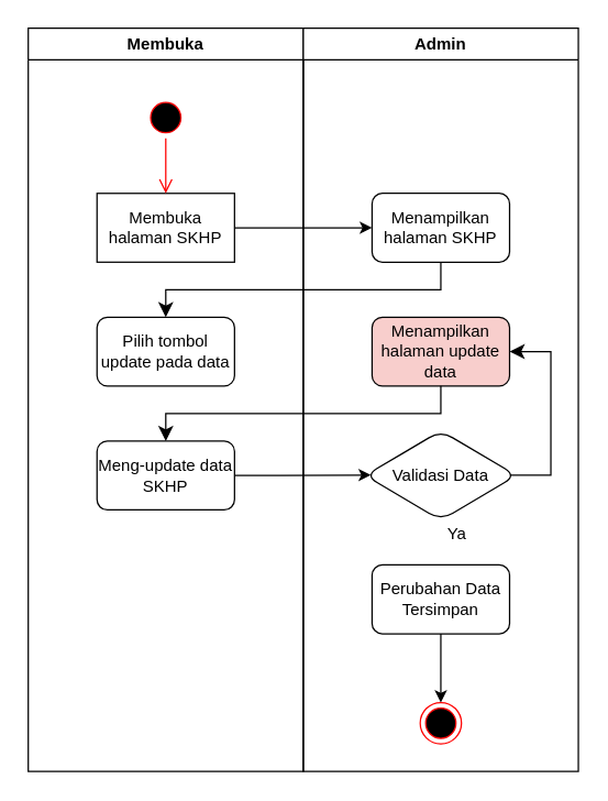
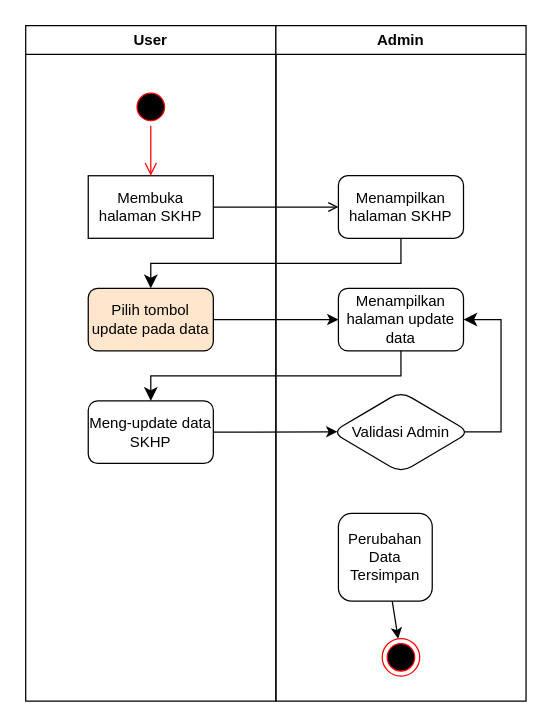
- <mxCell id="2" value="Membuka" style="swimlane;whiteSpace=wrap;html=1;" parent="1" vertex="1"><mxGeometry x="20" y="20" width="200" height="540" as="geometry" /></mxCell>
+ <mxCell id="2" value="User" style="swimlane;whiteSpace=wrap;html=1;" parent="1" vertex="1"><mxGeometry x="20" y="20" width="200" height="540" as="geometry" /></mxCell>
- <mxCell id="17" value="" style="edgeStyle=none;html=1;" parent="1" source="3" target="9" edge="1"><mxGeometry relative="1" as="geometry" /></mxCell>
+ <mxCell id="17" value="" style="edgeStyle=none;html=1;endArrow=open;" parent="1" source="3" target="9" edge="1"><mxGeometry relative="1" as="geometry" /></mxCell>
- <mxCell id="6" value="Pilih tombol update pada data" style="rounded=1;whiteSpace=wrap;html=1;" parent="2" vertex="1"><mxGeometry x="50" y="210" width="100" height="50" as="geometry" /></mxCell>
+ <mxCell id="6" value="Pilih tombol update pada data" style="rounded=1;whiteSpace=wrap;html=1;fillColor=#ffe6cc;" parent="2" vertex="1"><mxGeometry x="50" y="210" width="100" height="50" as="geometry" /></mxCell>
+ <mxCell id="19" value="" style="edgeStyle=none;html=1;" parent="1" source="6" target="10" edge="1"><mxGeometry relative="1" as="geometry" /></mxCell>
- <mxCell id="10" value="Menampilkan halaman update data" style="rounded=1;whiteSpace=wrap;html=1;fillColor=#f8cecc;" parent="8" vertex="1"><mxGeometry x="50" y="210" width="100" height="50" as="geometry" /></mxCell>
+ <mxCell id="10" value="Menampilkan halaman update data" style="rounded=1;whiteSpace=wrap;html=1;" parent="8" vertex="1"><mxGeometry x="50" y="210" width="100" height="50" as="geometry" /></mxCell>
- <mxCell id="11" value="Validasi Data" style="rhombus;whiteSpace=wrap;html=1;rounded=1;" parent="8" vertex="1"><mxGeometry x="45" y="292.5" width="110" height="65" as="geometry" /></mxCell>
+ <mxCell id="11" value="Validasi Admin" style="rhombus;whiteSpace=wrap;html=1;rounded=1;" parent="8" vertex="1"><mxGeometry x="45" y="292.5" width="110" height="65" as="geometry" /></mxCell>
- <mxCell id="16" value="Ya" style="text;html=1;align=center;verticalAlign=middle;whiteSpace=wrap;rounded=0;" parent="8" vertex="1"><mxGeometry x="87" y="357.5" width="50" height="20" as="geometry" /></mxCell>
- <mxCell id="14" value="Perubahan Data Tersimpan" style="rounded=1;whiteSpace=wrap;html=1;" parent="8" vertex="1"><mxGeometry x="50" y="390" width="100" height="50" as="geometry" /></mxCell>
+ <mxCell id="14" value="Perubahan Data Tersimpan" style="rounded=1;whiteSpace=wrap;html=1;" parent="8" vertex="1"><mxGeometry x="50" y="390" width="75" height="70" as="geometry" /></mxCell>
